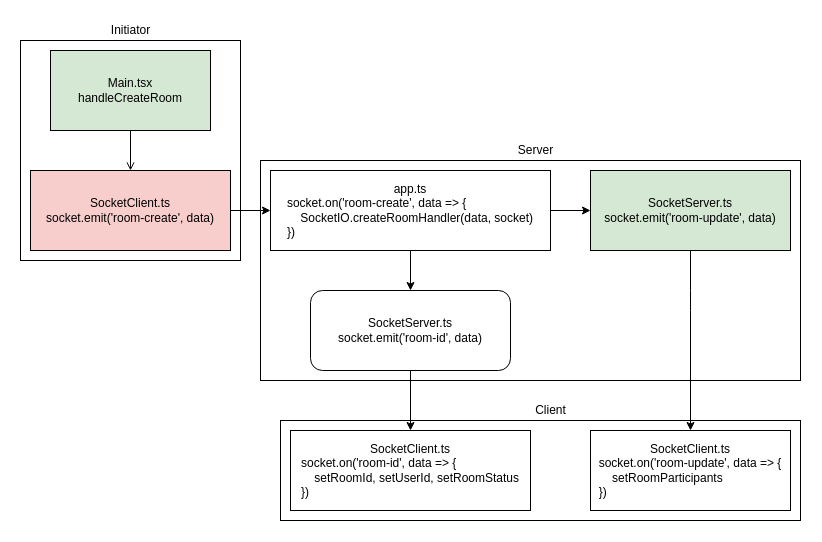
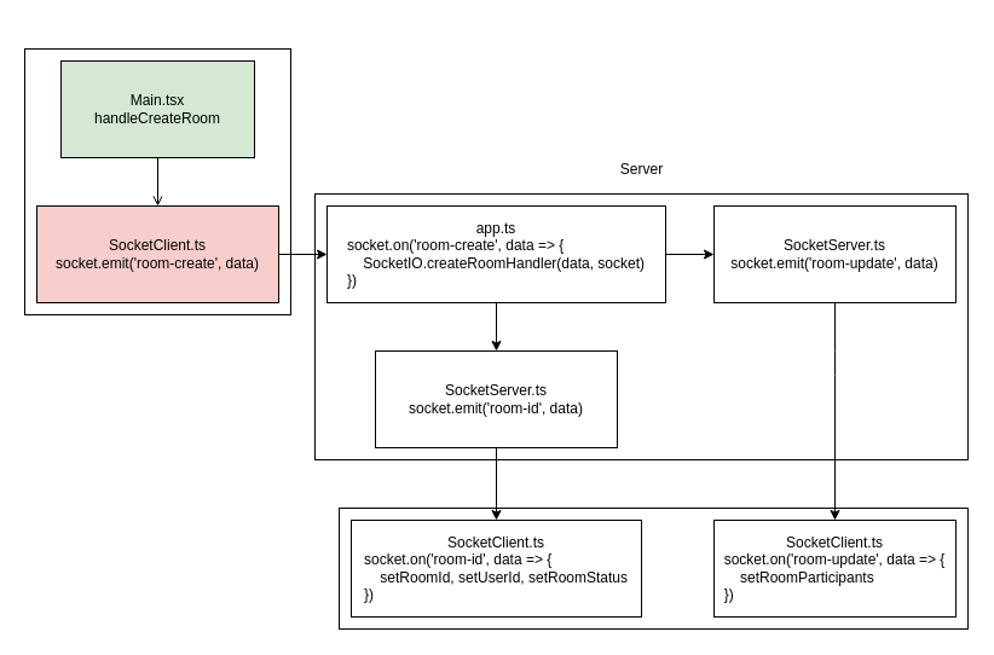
- <mxCell id="12" value="Initiator" style="text;html=1;align=center;verticalAlign=middle;resizable=0;points=[];autosize=1;strokeColor=none;fillColor=none;" parent="1" vertex="1"><mxGeometry x="105" y="20" width="50" height="20" as="geometry" /></mxCell>
- <mxCell id="13" value="Server" style="text;html=1;align=center;verticalAlign=middle;resizable=0;points=[];autosize=1;strokeColor=none;fillColor=none;" parent="1" vertex="1"><mxGeometry x="510" y="140" width="50" height="20" as="geometry" /></mxCell>
+ <mxCell id="13" value="Server" style="text;html=1;align=center;verticalAlign=middle;resizable=0;points=[];autosize=1;strokeColor=none;fillColor=none;" parent="1" vertex="1"><mxGeometry x="505" y="130" width="50" height="20" as="geometry" /></mxCell>
- <mxCell id="17" value="SocketServer.ts&lt;br&gt;socket.emit('room-update', data)" style="whiteSpace=wrap;html=1;fillColor=#d5e8d4;" parent="1" vertex="1"><mxGeometry x="590" y="170" width="200" height="80" as="geometry" /></mxCell>
+ <mxCell id="17" value="SocketServer.ts&lt;br&gt;socket.emit('room-update', data)" style="whiteSpace=wrap;html=1;" parent="1" vertex="1"><mxGeometry x="590" y="170" width="200" height="80" as="geometry" /></mxCell>
- <mxCell id="15" value="SocketServer.ts&lt;br&gt;socket.emit('room-id', data)" style="whiteSpace=wrap;html=1;rounded=1;" parent="1" vertex="1"><mxGeometry x="310" y="290" width="200" height="80" as="geometry" /></mxCell>
+ <mxCell id="15" value="SocketServer.ts&lt;br&gt;socket.emit('room-id', data)" style="whiteSpace=wrap;html=1;" parent="1" vertex="1"><mxGeometry x="310" y="290" width="200" height="80" as="geometry" /></mxCell>
- <mxCell id="20" value="Client" style="text;html=1;align=center;verticalAlign=middle;resizable=0;points=[];autosize=1;strokeColor=none;fillColor=none;" parent="1" vertex="1"><mxGeometry x="525" y="400" width="50" height="20" as="geometry" /></mxCell>
